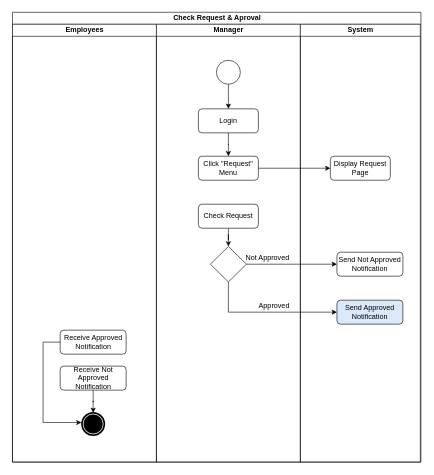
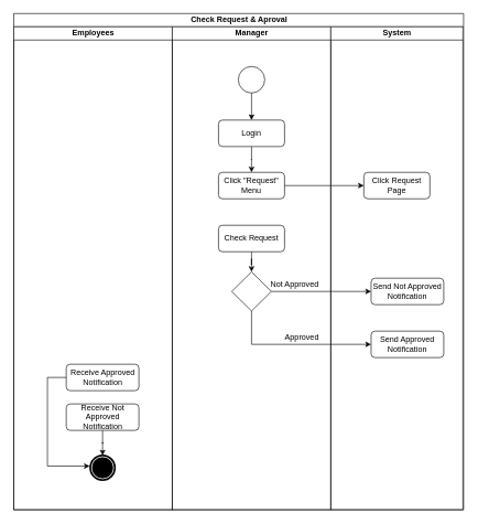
- <mxCell id="24" value="&lt;font style=&quot;font-size: 12px&quot; face=&quot;Helvetica&quot;&gt;Display Request Page&lt;/font&gt;" style="rounded=1;whiteSpace=wrap;html=1;shadow=0;labelBackgroundColor=none;strokeWidth=1;fontFamily=Verdana;fontSize=8;align=center;" parent="21" vertex="1"><mxGeometry x="50" y="220" width="100" height="40" as="geometry" /></mxCell>
+ <mxCell id="24" value="&lt;font style=&quot;font-size: 12px&quot; face=&quot;Helvetica&quot;&gt;Click Request Page&lt;/font&gt;" style="rounded=1;whiteSpace=wrap;html=1;shadow=0;labelBackgroundColor=none;strokeWidth=1;fontFamily=Verdana;fontSize=8;align=center;" parent="21" vertex="1"><mxGeometry x="50" y="220" width="100" height="40" as="geometry" /></mxCell>
- <mxCell id="23" value="Send Approved Notification" style="rounded=1;whiteSpace=wrap;html=1;fillColor=#dae8fc;" parent="21" vertex="1"><mxGeometry x="61" y="460" width="110" height="40" as="geometry" /></mxCell>
+ <mxCell id="23" value="Send Approved Notification" style="rounded=1;whiteSpace=wrap;html=1;fillColor=#FFFFFF;" parent="21" vertex="1"><mxGeometry x="61" y="460" width="110" height="40" as="geometry" /></mxCell>
